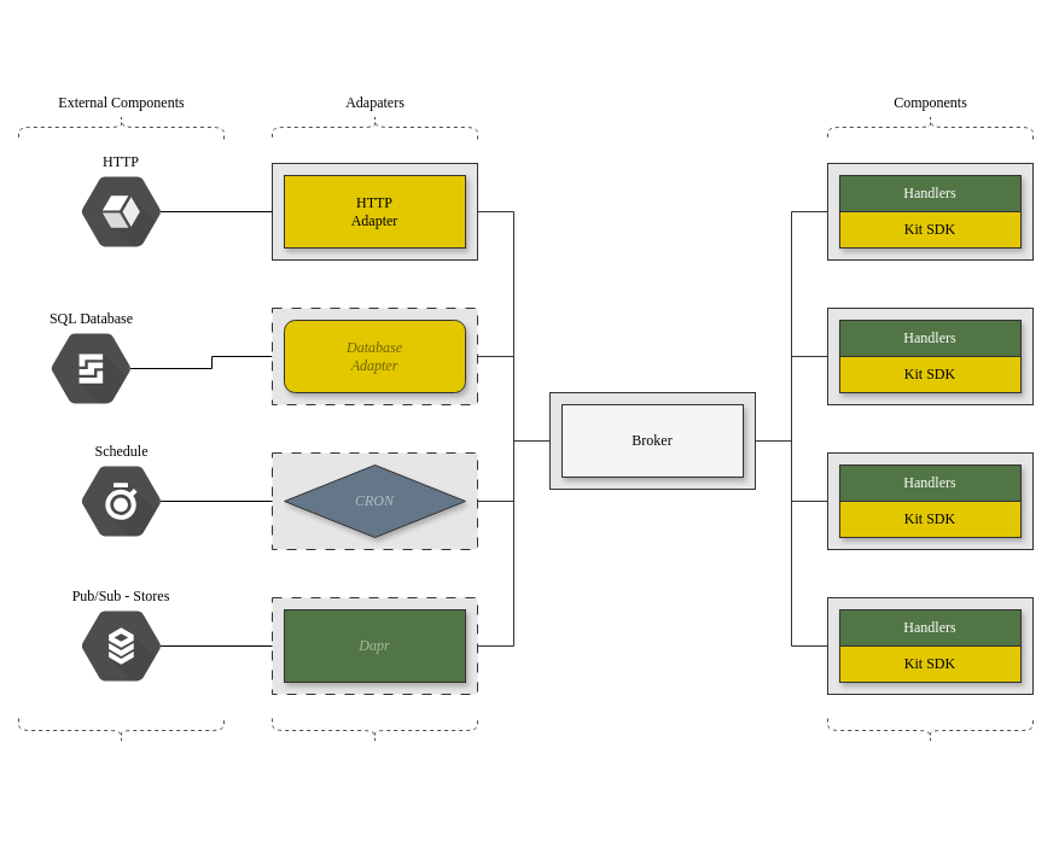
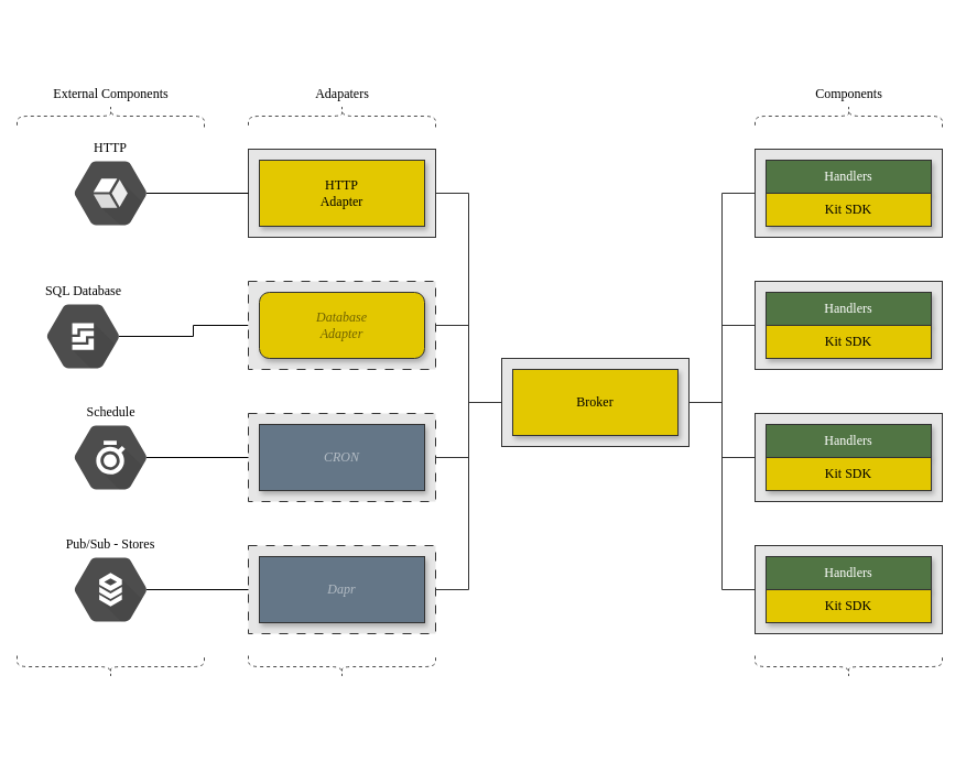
- <mxCell id="48" value="Broker" style="rounded=0;whiteSpace=wrap;html=1;strokeColor=#333333;fillColor=#f5f5f5;verticalAlign=middle;fontFamily=Source Code Pro;fontSize=12;fontColor=#000000;shadow=1;labelBackgroundColor=none;fontSource=https%3A%2F%2Ffonts.googleapis.com%2Fcss%3Ffamily%3DSource%2BCode%2BPro;spacingLeft=0;spacingTop=0;spacingBottom=0;spacing=2;" parent="1" vertex="1"><mxGeometry x="465" y="335" width="150" height="60" as="geometry" /></mxCell>
+ <mxCell id="48" value="Broker" style="rounded=0;whiteSpace=wrap;html=1;strokeColor=#333333;fillColor=#e3c800;verticalAlign=middle;fontFamily=Source Code Pro;fontSize=12;fontColor=#000000;shadow=1;labelBackgroundColor=none;fontSource=https%3A%2F%2Ffonts.googleapis.com%2Fcss%3Ffamily%3DSource%2BCode%2BPro;spacingLeft=0;spacingTop=0;spacingBottom=0;spacing=2;" parent="1" vertex="1"><mxGeometry x="465" y="335" width="150" height="60" as="geometry" /></mxCell>
- <mxCell id="11" value="CRON" style="rhombus;whiteSpace=wrap;html=1;strokeColor=#333333;fillColor=#647687;verticalAlign=middle;fontFamily=Source Code Pro;fontSize=12;fontColor=#ffffff;shadow=1;labelBackgroundColor=none;fontSource=https%3A%2F%2Ffonts.googleapis.com%2Fcss%3Ffamily%3DSource%2BCode%2BPro;fontStyle=2;textOpacity=50;" parent="1" vertex="1"><mxGeometry x="235" y="385" width="150" height="60" as="geometry" /></mxCell>
+ <mxCell id="11" value="CRON" style="rounded=0;whiteSpace=wrap;html=1;strokeColor=#333333;fillColor=#647687;verticalAlign=middle;fontFamily=Source Code Pro;fontSize=12;fontColor=#ffffff;shadow=1;labelBackgroundColor=none;fontSource=https%3A%2F%2Ffonts.googleapis.com%2Fcss%3Ffamily%3DSource%2BCode%2BPro;fontStyle=2;textOpacity=50;" parent="1" vertex="1"><mxGeometry x="235" y="385" width="150" height="60" as="geometry" /></mxCell>
- <mxCell id="35" value="Dapr" style="rounded=0;whiteSpace=wrap;html=1;strokeColor=#333333;fillColor=#517544;verticalAlign=middle;fontFamily=Source Code Pro;fontSize=12;fontColor=#ffffff;shadow=1;labelBackgroundColor=none;fontSource=https%3A%2F%2Ffonts.googleapis.com%2Fcss%3Ffamily%3DSource%2BCode%2BPro;fontStyle=2;textOpacity=50;" parent="1" vertex="1"><mxGeometry x="235" y="505" width="150" height="60" as="geometry" /></mxCell>
+ <mxCell id="35" value="Dapr" style="rounded=0;whiteSpace=wrap;html=1;strokeColor=#333333;fillColor=#647687;verticalAlign=middle;fontFamily=Source Code Pro;fontSize=12;fontColor=#ffffff;shadow=1;labelBackgroundColor=none;fontSource=https%3A%2F%2Ffonts.googleapis.com%2Fcss%3Ffamily%3DSource%2BCode%2BPro;fontStyle=2;textOpacity=50;" parent="1" vertex="1"><mxGeometry x="235" y="505" width="150" height="60" as="geometry" /></mxCell>
